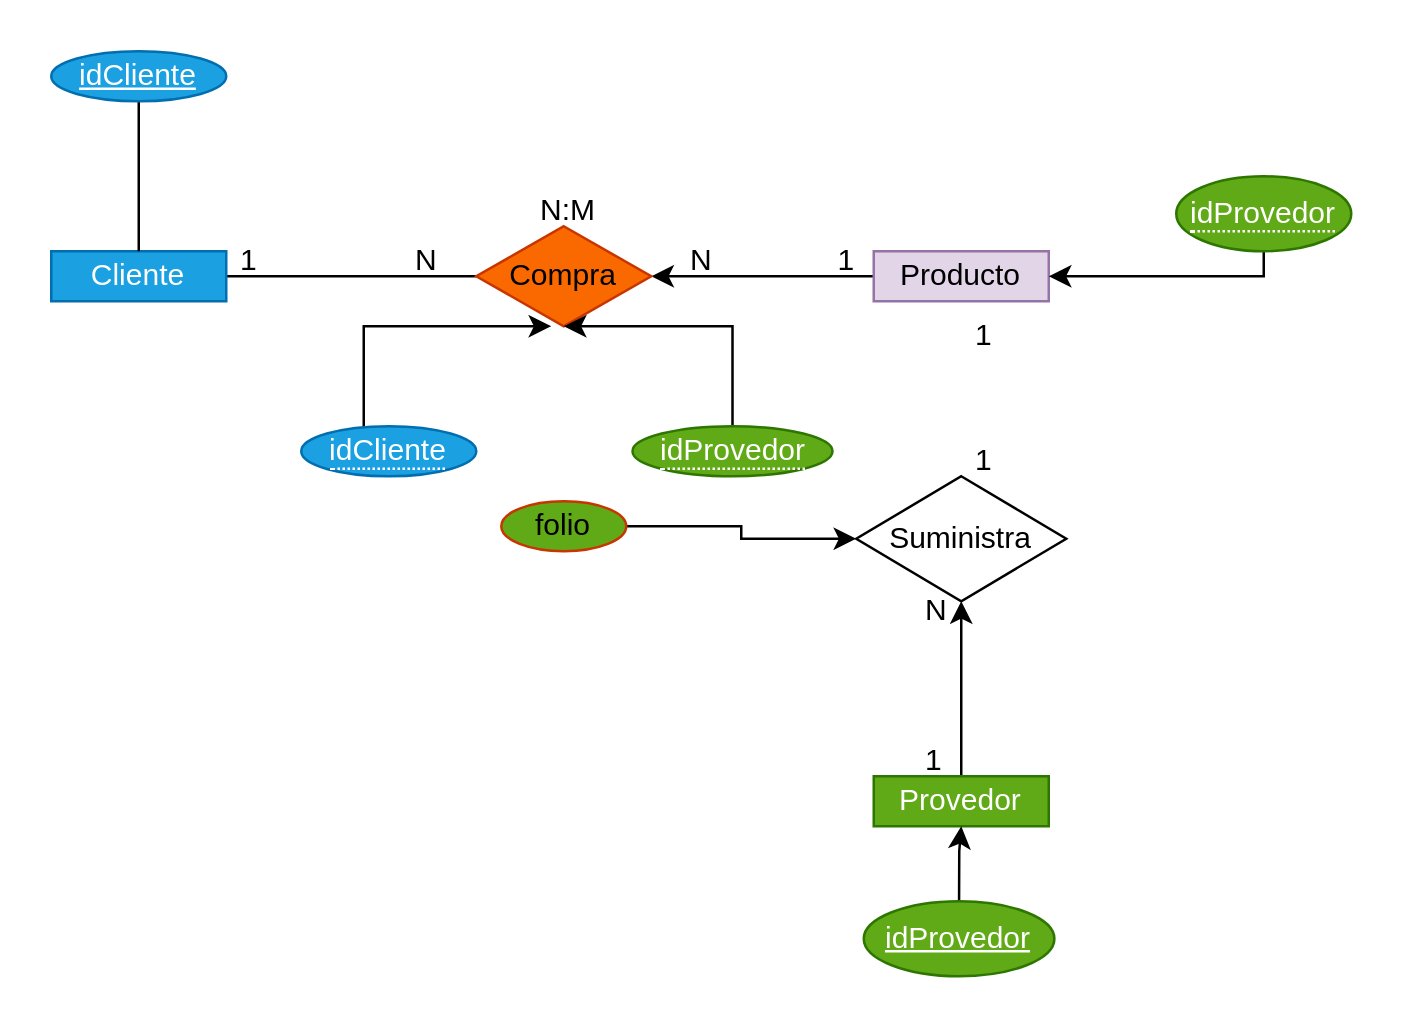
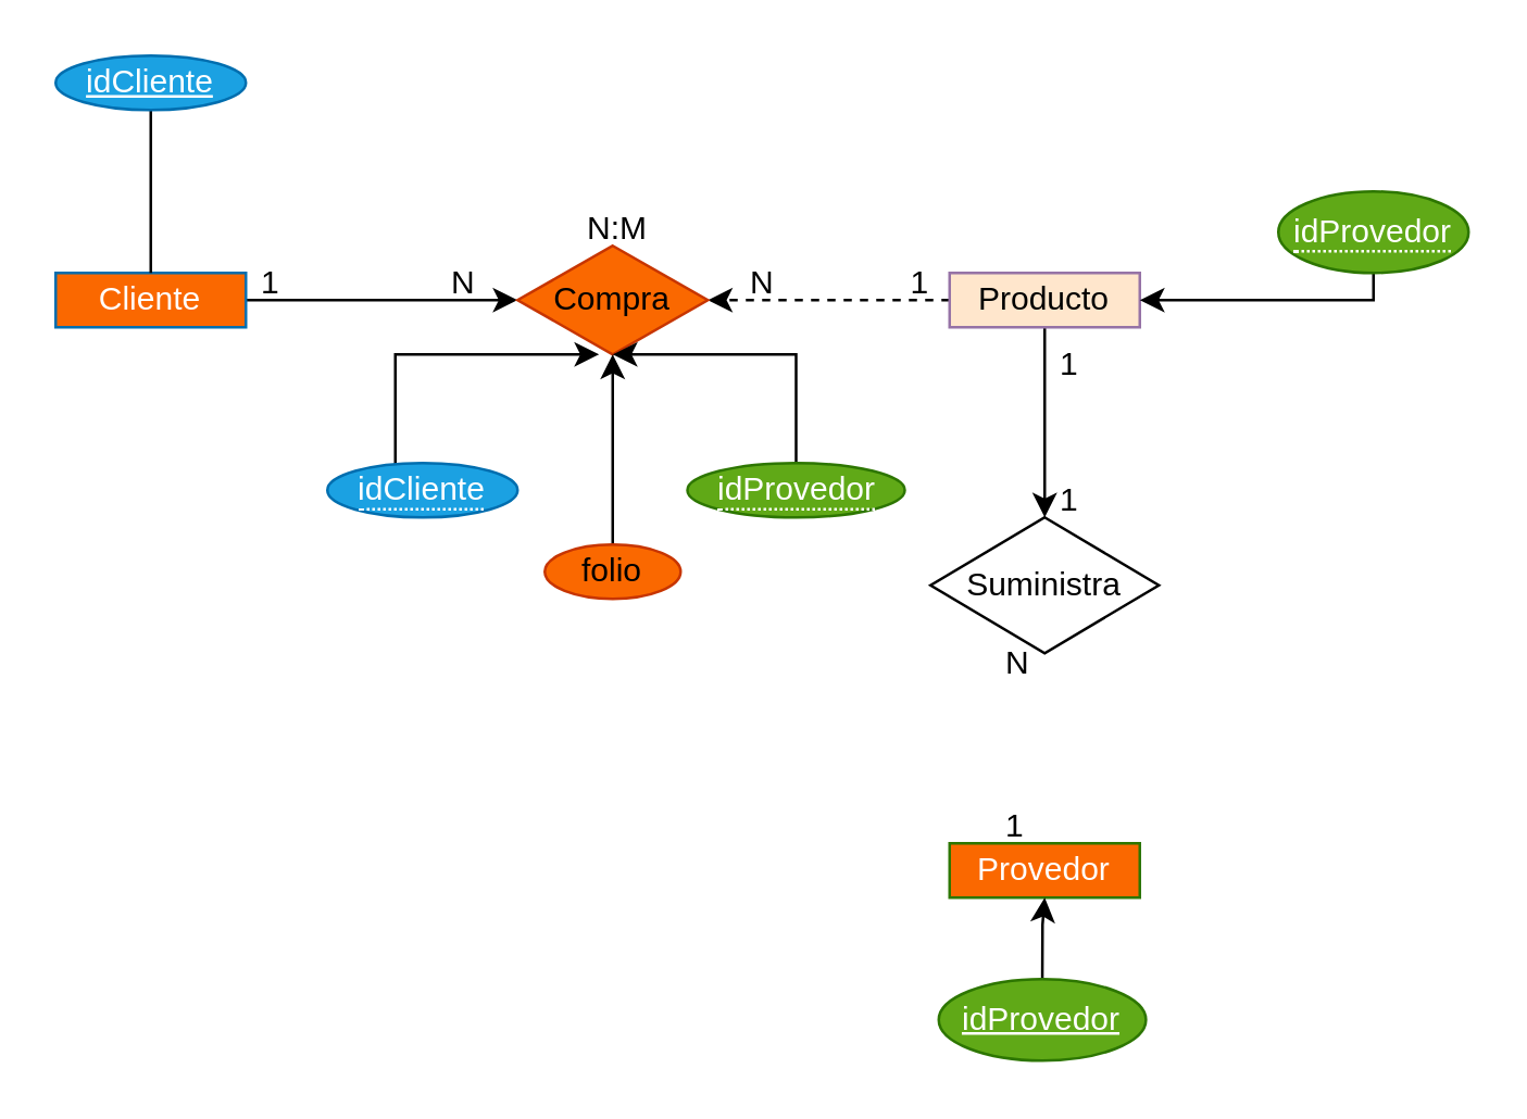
- <mxCell id="3" value="Cliente" style="whiteSpace=wrap;html=1;align=center;fillColor=#1ba1e2;fontColor=#ffffff;strokeColor=#006EAF;" vertex="1" parent="1"><mxGeometry x="20" y="100" width="70" height="20" as="geometry" /></mxCell>
+ <mxCell id="3" value="Cliente" style="whiteSpace=wrap;html=1;align=center;fillColor=#fa6800;fontColor=#ffffff;strokeColor=#006EAF;" vertex="1" parent="1"><mxGeometry x="20" y="100" width="70" height="20" as="geometry" /></mxCell>
- <mxCell id="2" value="" style="edgeStyle=orthogonalEdgeStyle;rounded=0;orthogonalLoop=1;jettySize=auto;html=1;endArrow=none;" edge="1" parent="1" source="3" target="7"><mxGeometry relative="1" as="geometry" /></mxCell>
+ <mxCell id="2" value="" style="edgeStyle=orthogonalEdgeStyle;rounded=0;orthogonalLoop=1;jettySize=auto;html=1;" edge="1" parent="1" source="3" target="7"><mxGeometry relative="1" as="geometry" /></mxCell>
- <mxCell id="4" value="" style="edgeStyle=orthogonalEdgeStyle;rounded=0;orthogonalLoop=1;jettySize=auto;html=1;" edge="1" parent="1" source="6" target="7"><mxGeometry relative="1" as="geometry" /></mxCell>
+ <mxCell id="4" value="" style="edgeStyle=orthogonalEdgeStyle;rounded=0;orthogonalLoop=1;jettySize=auto;html=1;dashed=1;" edge="1" parent="1" source="6" target="7"><mxGeometry relative="1" as="geometry" /></mxCell>
- <mxCell id="6" value="Producto" style="whiteSpace=wrap;html=1;align=center;fillColor=#e1d5e7;strokeColor=#9673a6;" vertex="1" parent="1"><mxGeometry x="349" y="100" width="70" height="20" as="geometry" /></mxCell>
+ <mxCell id="6" value="Producto" style="whiteSpace=wrap;html=1;align=center;fillColor=#ffe6cc;strokeColor=#9673a6;" vertex="1" parent="1"><mxGeometry x="349" y="100" width="70" height="20" as="geometry" /></mxCell>
+ <mxCell id="5" value="" style="edgeStyle=orthogonalEdgeStyle;rounded=0;orthogonalLoop=1;jettySize=auto;html=1;" edge="1" parent="1" source="6" target="15"><mxGeometry relative="1" as="geometry" /></mxCell>
- <mxCell id="31" value="folio" style="ellipse;whiteSpace=wrap;html=1;align=center;rotation=0;fillColor=#60a917;fontColor=#000000;strokeColor=#C73500;" vertex="1" parent="1"><mxGeometry x="200" y="200" width="50" height="20" as="geometry" /></mxCell>
+ <mxCell id="31" value="folio" style="ellipse;whiteSpace=wrap;html=1;align=center;rotation=0;fillColor=#fa6800;fontColor=#000000;strokeColor=#C73500;" vertex="1" parent="1"><mxGeometry x="200" y="200" width="50" height="20" as="geometry" /></mxCell>
- <mxCell id="30" value="" style="edgeStyle=orthogonalEdgeStyle;rounded=0;orthogonalLoop=1;jettySize=auto;html=1;" edge="1" parent="1" source="31" target="15"><mxGeometry relative="1" as="geometry" /></mxCell>
+ <mxCell id="30" value="" style="edgeStyle=orthogonalEdgeStyle;rounded=0;orthogonalLoop=1;jettySize=auto;html=1;entryX=0.5;entryY=1;entryDx=0;entryDy=0;" edge="1" parent="1" source="31" target="7"><mxGeometry relative="1" as="geometry" /></mxCell>
- <mxCell id="16" value="" style="edgeStyle=orthogonalEdgeStyle;rounded=0;orthogonalLoop=1;jettySize=auto;html=1;" edge="1" parent="1" source="17" target="15"><mxGeometry relative="1" as="geometry" /></mxCell>
- <mxCell id="17" value="Provedor" style="whiteSpace=wrap;html=1;align=center;fillColor=#60a917;strokeColor=#2D7600;fontColor=#ffffff;" vertex="1" parent="1"><mxGeometry x="349" y="310" width="70" height="20" as="geometry" /></mxCell>
+ <mxCell id="17" value="Provedor" style="whiteSpace=wrap;html=1;align=center;fillColor=#fa6800;strokeColor=#2D7600;fontColor=#ffffff;" vertex="1" parent="1"><mxGeometry x="349" y="310" width="70" height="20" as="geometry" /></mxCell>
